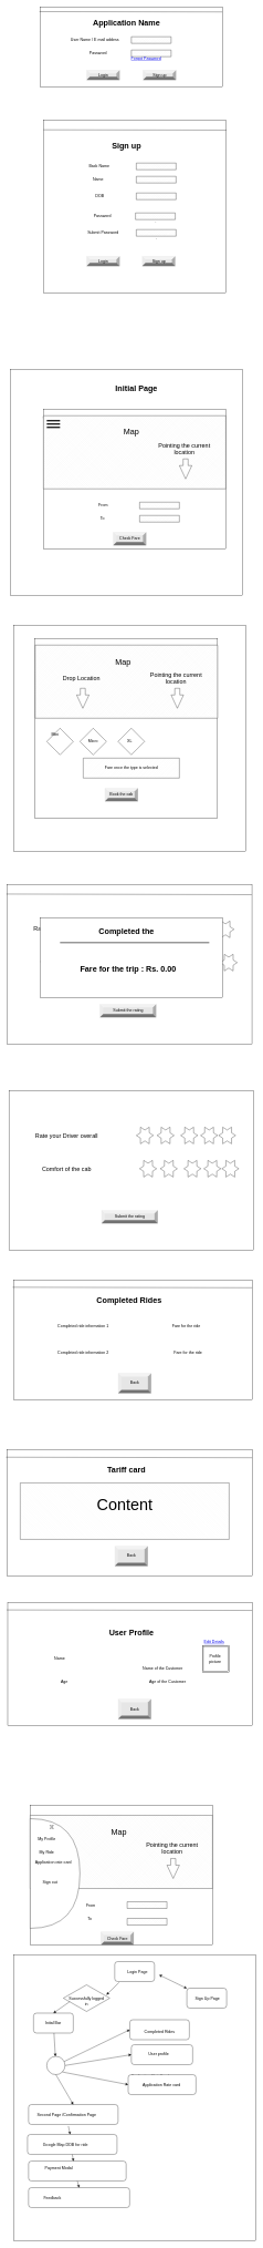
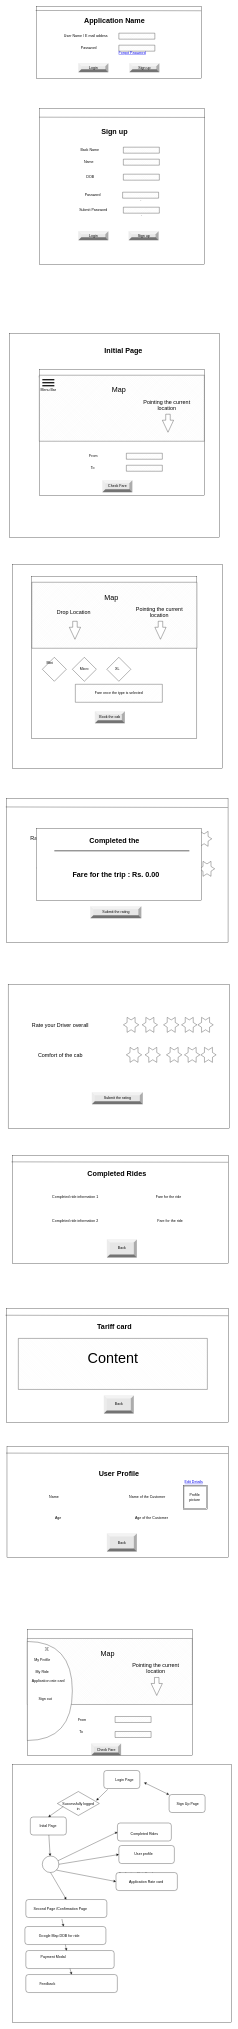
+ <mxCell id="134" value="Menu Bar" style="text;html=1;strokeColor=none;fillColor=none;align=center;verticalAlign=middle;whiteSpace=wrap;rounded=0;" vertex="1" parent="1"><mxGeometry x="130" y="1290" width="60" height="20" as="geometry" /></mxCell>
- <mxCell id="110" value="Name of the Customer" style="text;html=1;strokeColor=none;fillColor=none;align=center;verticalAlign=middle;whiteSpace=wrap;rounded=0;" vertex="1" parent="1"><mxGeometry x="390.31" y="5010" width="200" height="20" as="geometry" /></mxCell>
+ <mxCell id="110" value="Name of the Customer" style="text;html=1;strokeColor=none;fillColor=none;align=center;verticalAlign=middle;whiteSpace=wrap;rounded=0;" vertex="1" parent="1"><mxGeometry x="390.31" y="4980" width="200" height="20" as="geometry" /></mxCell>
- <mxCell id="147" value="Inital Bar" style="text;html=1;strokeColor=none;fillColor=none;align=center;verticalAlign=middle;whiteSpace=wrap;rounded=0;" vertex="1" parent="1"><mxGeometry x="114.42" y="6075" width="91.15" height="20" as="geometry" /></mxCell>
+ <mxCell id="147" value="Inital Page" style="text;html=1;strokeColor=none;fillColor=none;align=center;verticalAlign=middle;whiteSpace=wrap;rounded=0;" vertex="1" parent="1"><mxGeometry x="114.42" y="6075" width="91.15" height="20" as="geometry" /></mxCell>
